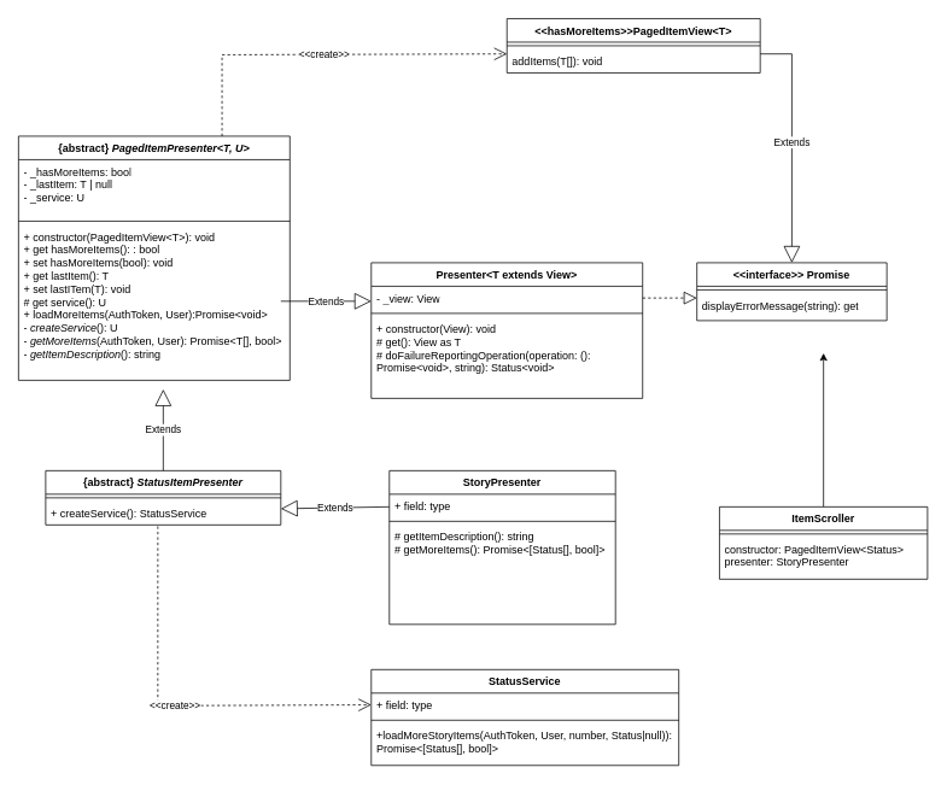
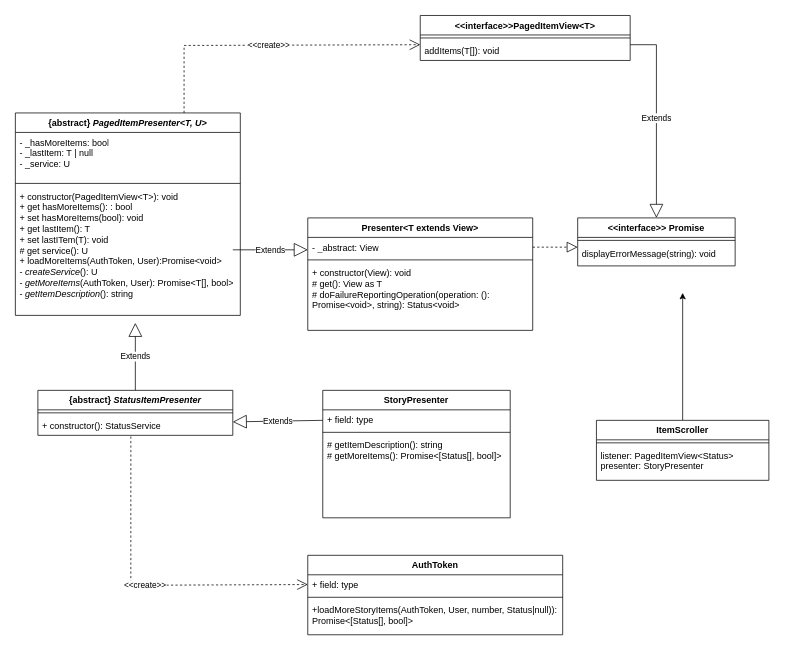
- <mxCell id="6" value="&amp;lt;&amp;lt;hasMoreItems&amp;gt;&amp;gt;PagedItemView&amp;lt;T&amp;gt;" style="swimlane;fontStyle=1;align=center;verticalAlign=top;childLayout=stackLayout;horizontal=1;startSize=26;horizontalStack=0;resizeParent=1;resizeParentMax=0;resizeLast=0;collapsible=1;marginBottom=0;whiteSpace=wrap;html=1;" parent="1" vertex="1"><mxGeometry x="560" y="20" width="280" height="60" as="geometry" /></mxCell>
+ <mxCell id="6" value="&amp;lt;&amp;lt;interface&amp;gt;&amp;gt;PagedItemView&amp;lt;T&amp;gt;" style="swimlane;fontStyle=1;align=center;verticalAlign=top;childLayout=stackLayout;horizontal=1;startSize=26;horizontalStack=0;resizeParent=1;resizeParentMax=0;resizeLast=0;collapsible=1;marginBottom=0;whiteSpace=wrap;html=1;" parent="1" vertex="1"><mxGeometry x="560" y="20" width="280" height="60" as="geometry" /></mxCell>
- <mxCell id="17" value="- _view: View" style="text;strokeColor=none;fillColor=none;align=left;verticalAlign=top;spacingLeft=4;spacingRight=4;overflow=hidden;rotatable=0;points=[[0,0.5],[1,0.5]];portConstraint=eastwest;whiteSpace=wrap;html=1;" parent="16" vertex="1"><mxGeometry y="26" width="300" height="26" as="geometry" /></mxCell>
+ <mxCell id="17" value="- _abstract: View" style="text;strokeColor=none;fillColor=none;align=left;verticalAlign=top;spacingLeft=4;spacingRight=4;overflow=hidden;rotatable=0;points=[[0,0.5],[1,0.5]];portConstraint=eastwest;whiteSpace=wrap;html=1;" parent="16" vertex="1"><mxGeometry y="26" width="300" height="26" as="geometry" /></mxCell>
- <mxCell id="15" value="displayErrorMessage(string): get" style="text;strokeColor=none;fillColor=none;align=left;verticalAlign=top;spacingLeft=4;spacingRight=4;overflow=hidden;rotatable=0;points=[[0,0.5],[1,0.5]];portConstraint=eastwest;whiteSpace=wrap;html=1;" parent="13" vertex="1"><mxGeometry y="34" width="210" height="30" as="geometry" /></mxCell>
+ <mxCell id="15" value="displayErrorMessage(string): void" style="text;strokeColor=none;fillColor=none;align=left;verticalAlign=top;spacingLeft=4;spacingRight=4;overflow=hidden;rotatable=0;points=[[0,0.5],[1,0.5]];portConstraint=eastwest;whiteSpace=wrap;html=1;" parent="13" vertex="1"><mxGeometry y="34" width="210" height="30" as="geometry" /></mxCell>
- <mxCell id="26" value="+ createService(): StatusService" style="text;strokeColor=none;fillColor=none;align=left;verticalAlign=top;spacingLeft=4;spacingRight=4;overflow=hidden;rotatable=0;points=[[0,0.5],[1,0.5]];portConstraint=eastwest;whiteSpace=wrap;html=1;" parent="24" vertex="1"><mxGeometry y="34" width="260" height="26" as="geometry" /></mxCell>
+ <mxCell id="26" value="+ constructor(): StatusService" style="text;strokeColor=none;fillColor=none;align=left;verticalAlign=top;spacingLeft=4;spacingRight=4;overflow=hidden;rotatable=0;points=[[0,0.5],[1,0.5]];portConstraint=eastwest;whiteSpace=wrap;html=1;" parent="24" vertex="1"><mxGeometry y="34" width="260" height="26" as="geometry" /></mxCell>
- <mxCell id="12" value="constructor: PagedItemView&amp;lt;Status&amp;gt;&lt;div&gt;presenter: StoryPresenter&lt;/div&gt;" style="text;strokeColor=none;fillColor=none;align=left;verticalAlign=top;spacingLeft=4;spacingRight=4;overflow=hidden;rotatable=0;points=[[0,0.5],[1,0.5]];portConstraint=eastwest;whiteSpace=wrap;html=1;" parent="10" vertex="1"><mxGeometry y="34" width="230" height="46" as="geometry" /></mxCell>
+ <mxCell id="12" value="listener: PagedItemView&amp;lt;Status&amp;gt;&lt;div&gt;presenter: StoryPresenter&lt;/div&gt;" style="text;strokeColor=none;fillColor=none;align=left;verticalAlign=top;spacingLeft=4;spacingRight=4;overflow=hidden;rotatable=0;points=[[0,0.5],[1,0.5]];portConstraint=eastwest;whiteSpace=wrap;html=1;" parent="10" vertex="1"><mxGeometry y="34" width="230" height="46" as="geometry" /></mxCell>
- <mxCell id="2" value="StatusService" style="swimlane;fontStyle=1;align=center;verticalAlign=top;childLayout=stackLayout;horizontal=1;startSize=26;horizontalStack=0;resizeParent=1;resizeParentMax=0;resizeLast=0;collapsible=1;marginBottom=0;whiteSpace=wrap;html=1;" parent="1" vertex="1"><mxGeometry x="410" y="740" width="340" height="106" as="geometry" /></mxCell>
+ <mxCell id="2" value="AuthToken" style="swimlane;fontStyle=1;align=center;verticalAlign=top;childLayout=stackLayout;horizontal=1;startSize=26;horizontalStack=0;resizeParent=1;resizeParentMax=0;resizeLast=0;collapsible=1;marginBottom=0;whiteSpace=wrap;html=1;" parent="1" vertex="1"><mxGeometry x="410" y="740" width="340" height="106" as="geometry" /></mxCell>
